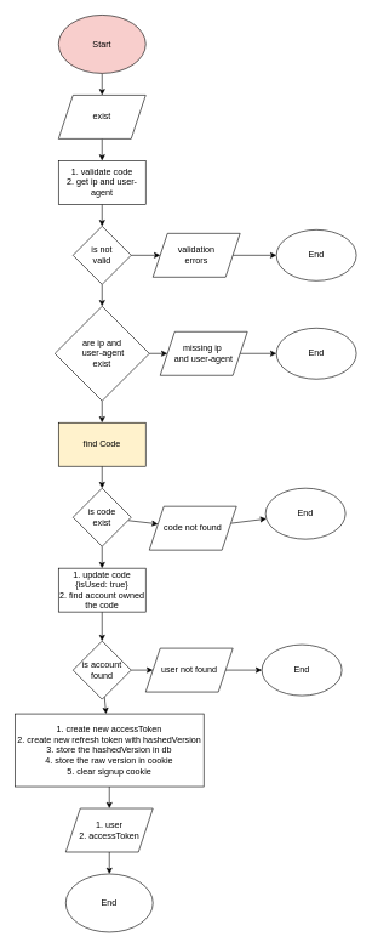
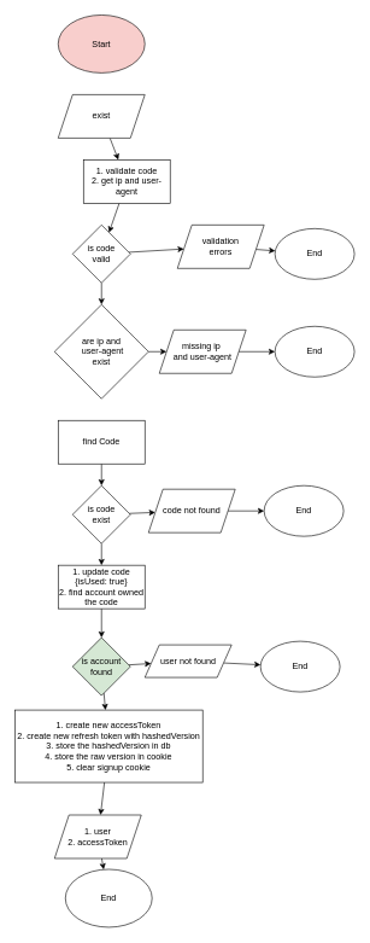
- <mxCell id="2" value="" style="edgeStyle=none;html=1;" parent="1" source="3" target="5" edge="1"><mxGeometry relative="1" as="geometry" /></mxCell>
- <mxCell id="13" value="1. validate code&lt;div&gt;2. get ip and user-agent&lt;/div&gt;" style="rounded=0;whiteSpace=wrap;html=1;" parent="1" vertex="1"><mxGeometry x="80" y="220" width="120" height="60" as="geometry" /></mxCell>
+ <mxCell id="13" value="1. validate code&lt;div&gt;2. get ip and user-agent&lt;/div&gt;" style="rounded=0;whiteSpace=wrap;html=1;" parent="1" vertex="1"><mxGeometry x="115" y="220" width="120" height="60" as="geometry" /></mxCell>
- <mxCell id="8" value="is not&lt;div&gt;valid&lt;/div&gt;" style="rhombus;whiteSpace=wrap;html=1;" parent="1" vertex="1"><mxGeometry x="100" y="310" width="80" height="80" as="geometry" /></mxCell>
+ <mxCell id="8" value="is code&lt;div&gt;valid&lt;/div&gt;" style="rhombus;whiteSpace=wrap;html=1;" parent="1" vertex="1"><mxGeometry x="100" y="310" width="80" height="80" as="geometry" /></mxCell>
- <mxCell id="10" value="validation&lt;div&gt;errors&lt;/div&gt;" style="shape=parallelogram;perimeter=parallelogramPerimeter;whiteSpace=wrap;html=1;fixedSize=1;" parent="1" vertex="1"><mxGeometry x="210" y="320" width="120" height="60" as="geometry" /></mxCell>
+ <mxCell id="10" value="validation&lt;div&gt;errors&lt;/div&gt;" style="shape=parallelogram;perimeter=parallelogramPerimeter;whiteSpace=wrap;html=1;fixedSize=1;" parent="1" vertex="1"><mxGeometry x="245" y="310" width="120" height="60" as="geometry" /></mxCell>
- <mxCell id="15" value="" style="edgeStyle=none;html=1;" parent="1" source="16" target="21" edge="1"><mxGeometry relative="1" as="geometry" /></mxCell>
- <mxCell id="21" value="find Code" style="rounded=0;whiteSpace=wrap;html=1;fillColor=#fff2cc;" parent="1" vertex="1"><mxGeometry x="80" y="580" width="120" height="60" as="geometry" /></mxCell>
+ <mxCell id="21" value="find Code" style="rounded=0;whiteSpace=wrap;html=1;" parent="1" vertex="1"><mxGeometry x="80" y="580" width="120" height="60" as="geometry" /></mxCell>
- <mxCell id="26" value="code not found" style="shape=parallelogram;perimeter=parallelogramPerimeter;whiteSpace=wrap;html=1;fixedSize=1;" parent="1" vertex="1"><mxGeometry x="205" y="695" width="120" height="60" as="geometry" /></mxCell>
+ <mxCell id="26" value="code not found" style="shape=parallelogram;perimeter=parallelogramPerimeter;whiteSpace=wrap;html=1;fixedSize=1;" parent="1" vertex="1"><mxGeometry x="205" y="675" width="120" height="60" as="geometry" /></mxCell>
- <mxCell id="32" value="is account&lt;div&gt;found&lt;/div&gt;" style="rhombus;whiteSpace=wrap;html=1;" parent="1" vertex="1"><mxGeometry x="100" y="880" width="80" height="80" as="geometry" /></mxCell>
+ <mxCell id="32" value="is account&lt;div&gt;found&lt;/div&gt;" style="rhombus;whiteSpace=wrap;html=1;fillColor=#d5e8d4;" parent="1" vertex="1"><mxGeometry x="100" y="880" width="80" height="80" as="geometry" /></mxCell>
- <mxCell id="34" value="user not found" style="shape=parallelogram;perimeter=parallelogramPerimeter;whiteSpace=wrap;html=1;fixedSize=1;" parent="1" vertex="1"><mxGeometry x="200" y="890" width="120" height="60" as="geometry" /></mxCell>
+ <mxCell id="34" value="user not found" style="shape=parallelogram;perimeter=parallelogramPerimeter;whiteSpace=wrap;html=1;fixedSize=1;" parent="1" vertex="1"><mxGeometry x="200" y="890" width="120" height="45" as="geometry" /></mxCell>
- <mxCell id="39" value="1. user&lt;div&gt;2. accessToken&lt;/div&gt;" style="shape=parallelogram;perimeter=parallelogramPerimeter;whiteSpace=wrap;html=1;fixedSize=1;" parent="1" vertex="1"><mxGeometry x="90" y="1110" width="120" height="60" as="geometry" /></mxCell>
+ <mxCell id="39" value="1. user&lt;div&gt;2. accessToken&lt;/div&gt;" style="shape=parallelogram;perimeter=parallelogramPerimeter;whiteSpace=wrap;html=1;fixedSize=1;" parent="1" vertex="1"><mxGeometry x="75" y="1125" width="120" height="60" as="geometry" /></mxCell>
